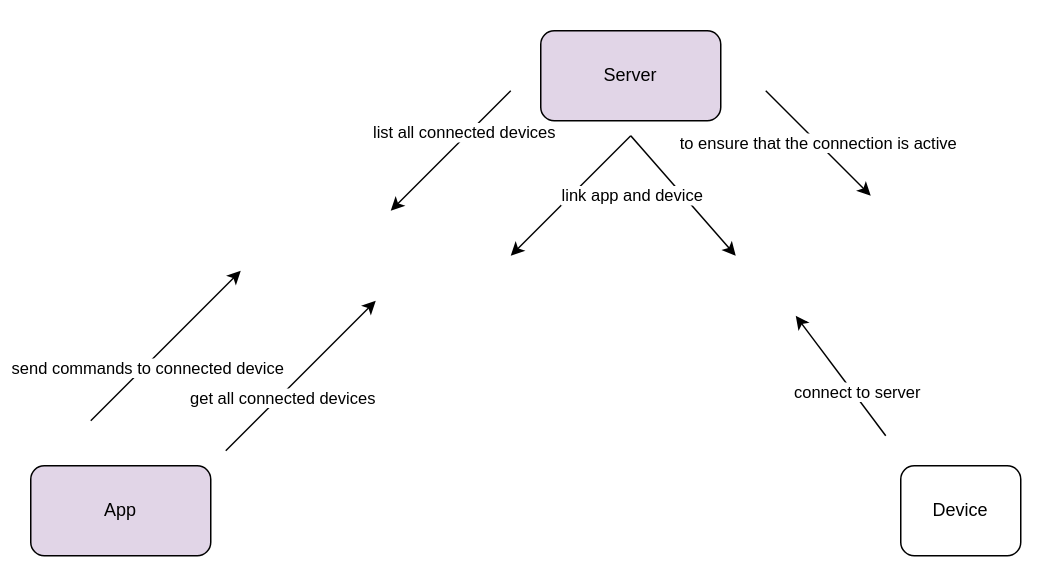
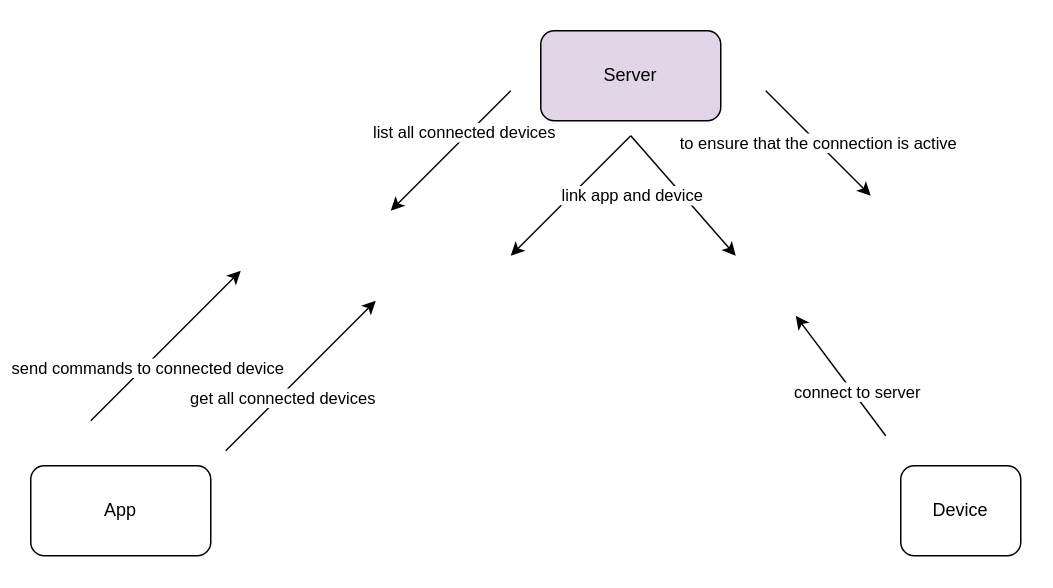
- <mxCell id="2" value="App" style="rounded=1;whiteSpace=wrap;html=1;fillColor=#e1d5e7;" vertex="1" parent="1"><mxGeometry x="20" y="310" width="120" height="60" as="geometry" /></mxCell>
+ <mxCell id="2" value="App" style="rounded=1;whiteSpace=wrap;html=1;" vertex="1" parent="1"><mxGeometry x="20" y="310" width="120" height="60" as="geometry" /></mxCell>
